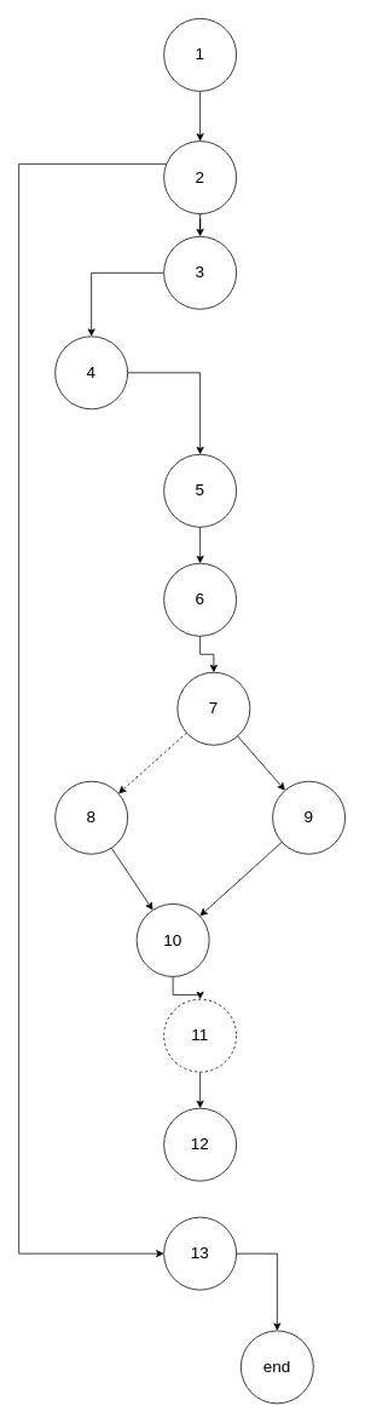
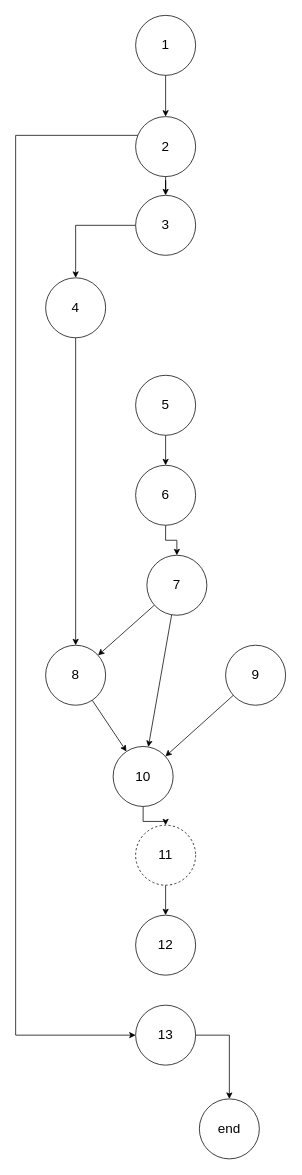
- <mxCell id="9" style="edgeStyle=orthogonalEdgeStyle;rounded=0;orthogonalLoop=1;jettySize=auto;html=1;entryX=0.5;entryY=0;entryDx=0;entryDy=0;" edge="1" parent="1" source="10" target="12"><mxGeometry relative="1" as="geometry" /></mxCell>
+ <mxCell id="9" style="edgeStyle=orthogonalEdgeStyle;rounded=0;orthogonalLoop=1;jettySize=auto;html=1;" edge="1" parent="1" source="10" target="19"><mxGeometry relative="1" as="geometry" /></mxCell>
- <mxCell id="15" style="rounded=0;orthogonalLoop=1;jettySize=auto;html=1;dashed=1;" edge="1" parent="1" source="17" target="19"><mxGeometry relative="1" as="geometry" /></mxCell>
+ <mxCell id="15" style="rounded=0;orthogonalLoop=1;jettySize=auto;html=1;" edge="1" parent="1" source="17" target="19"><mxGeometry relative="1" as="geometry" /></mxCell>
- <mxCell id="16" style="rounded=0;orthogonalLoop=1;jettySize=auto;html=1;" edge="1" parent="1" source="17" target="21"><mxGeometry relative="1" as="geometry" /></mxCell>
+ <mxCell id="16" style="rounded=0;orthogonalLoop=1;jettySize=auto;html=1;" edge="1" parent="1" source="17" target="23"><mxGeometry relative="1" as="geometry" /></mxCell>
